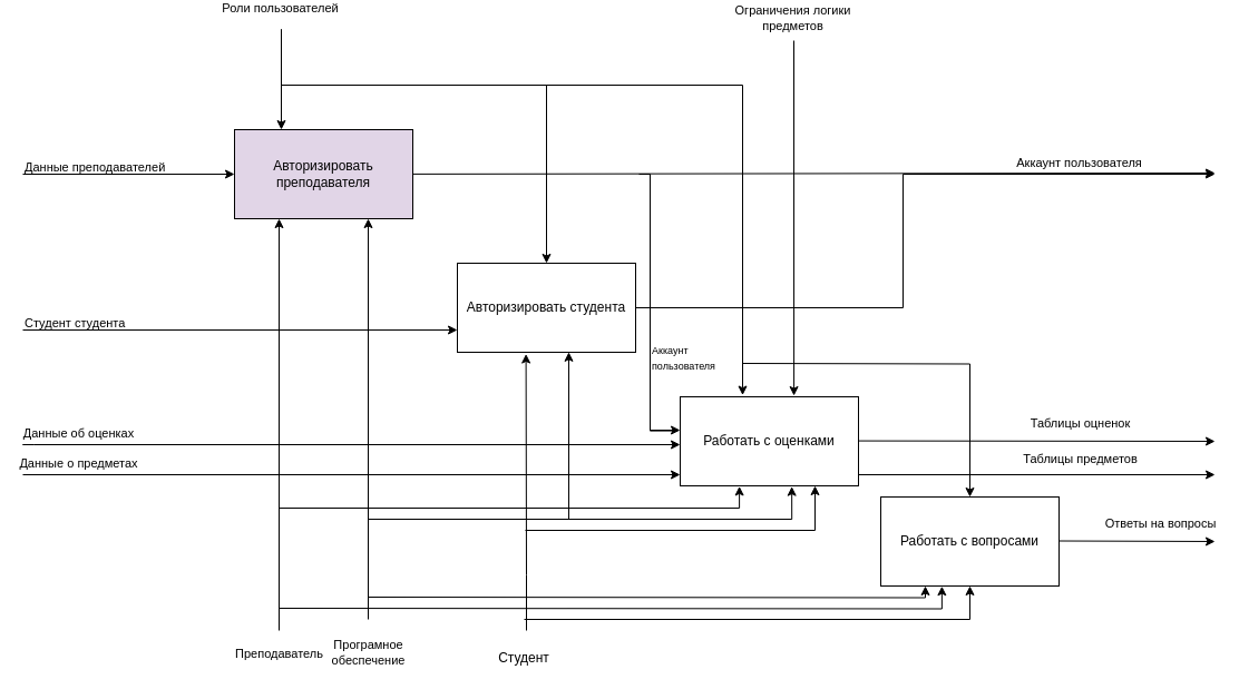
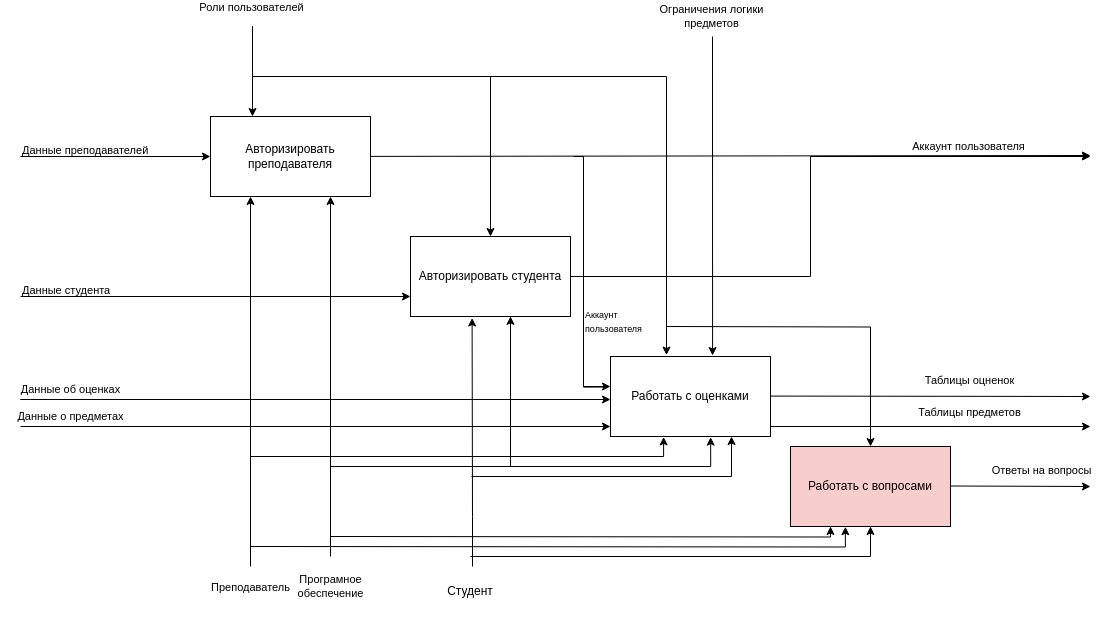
- <mxCell id="2" value="Авторизировать преподавателя" style="rounded=0;whiteSpace=wrap;html=1;fillColor=#e1d5e7;" parent="1" vertex="1"><mxGeometry x="210" y="110" width="160" height="80" as="geometry" /></mxCell>
+ <mxCell id="2" value="Авторизировать преподавателя" style="rounded=0;whiteSpace=wrap;html=1;" parent="1" vertex="1"><mxGeometry x="210" y="110" width="160" height="80" as="geometry" /></mxCell>
- <mxCell id="31" value="&lt;span style=&quot;color: rgb(0, 0, 0); font-family: helvetica; font-size: 11px; font-style: normal; font-weight: 400; letter-spacing: normal; text-align: center; text-indent: 0px; text-transform: none; word-spacing: 0px; background-color: rgb(255, 255, 255); display: inline; float: none;&quot;&gt;Студент студента&lt;/span&gt;" style="text;whiteSpace=wrap;html=1;" parent="1" vertex="1"><mxGeometry x="20" y="270" width="140" height="30" as="geometry" /></mxCell>
+ <mxCell id="31" value="&lt;span style=&quot;color: rgb(0, 0, 0); font-family: helvetica; font-size: 11px; font-style: normal; font-weight: 400; letter-spacing: normal; text-align: center; text-indent: 0px; text-transform: none; word-spacing: 0px; background-color: rgb(255, 255, 255); display: inline; float: none;&quot;&gt;Данные студента&lt;/span&gt;" style="text;whiteSpace=wrap;html=1;" parent="1" vertex="1"><mxGeometry x="20" y="270" width="140" height="30" as="geometry" /></mxCell>
- <mxCell id="36" value="Работать с вопросами" style="rounded=0;whiteSpace=wrap;html=1;" vertex="1" parent="1"><mxGeometry x="790" y="440" width="160" height="80" as="geometry" /></mxCell>
+ <mxCell id="36" value="Работать с вопросами" style="rounded=0;whiteSpace=wrap;html=1;fillColor=#f8cecc;" vertex="1" parent="1"><mxGeometry x="790" y="440" width="160" height="80" as="geometry" /></mxCell>
